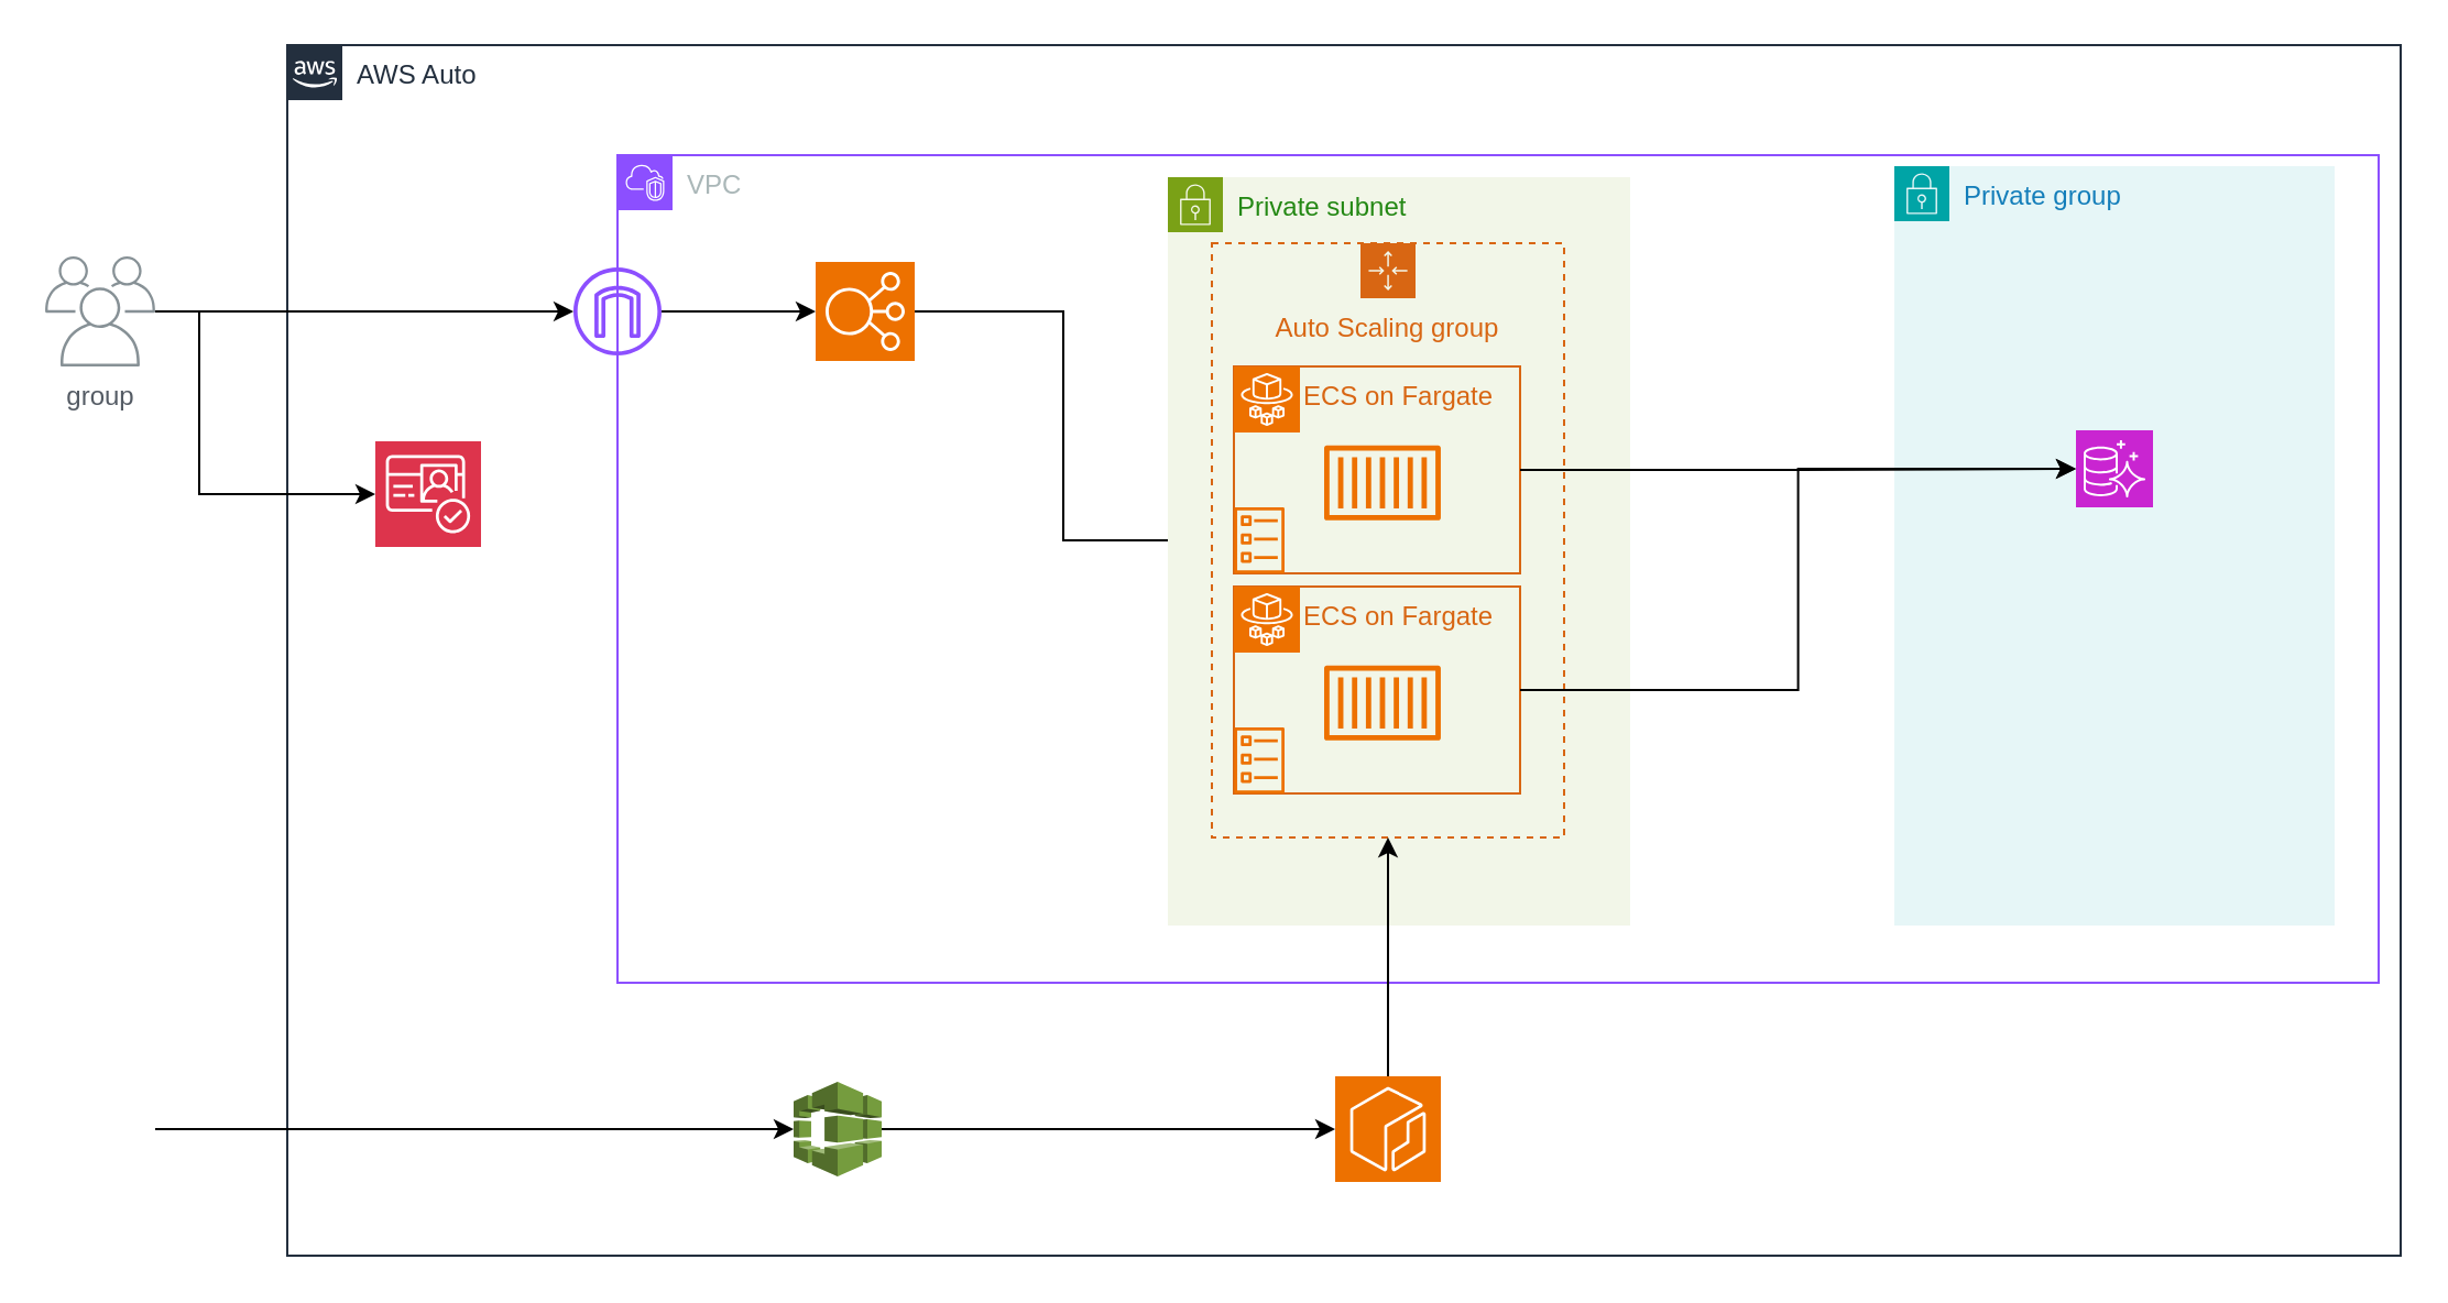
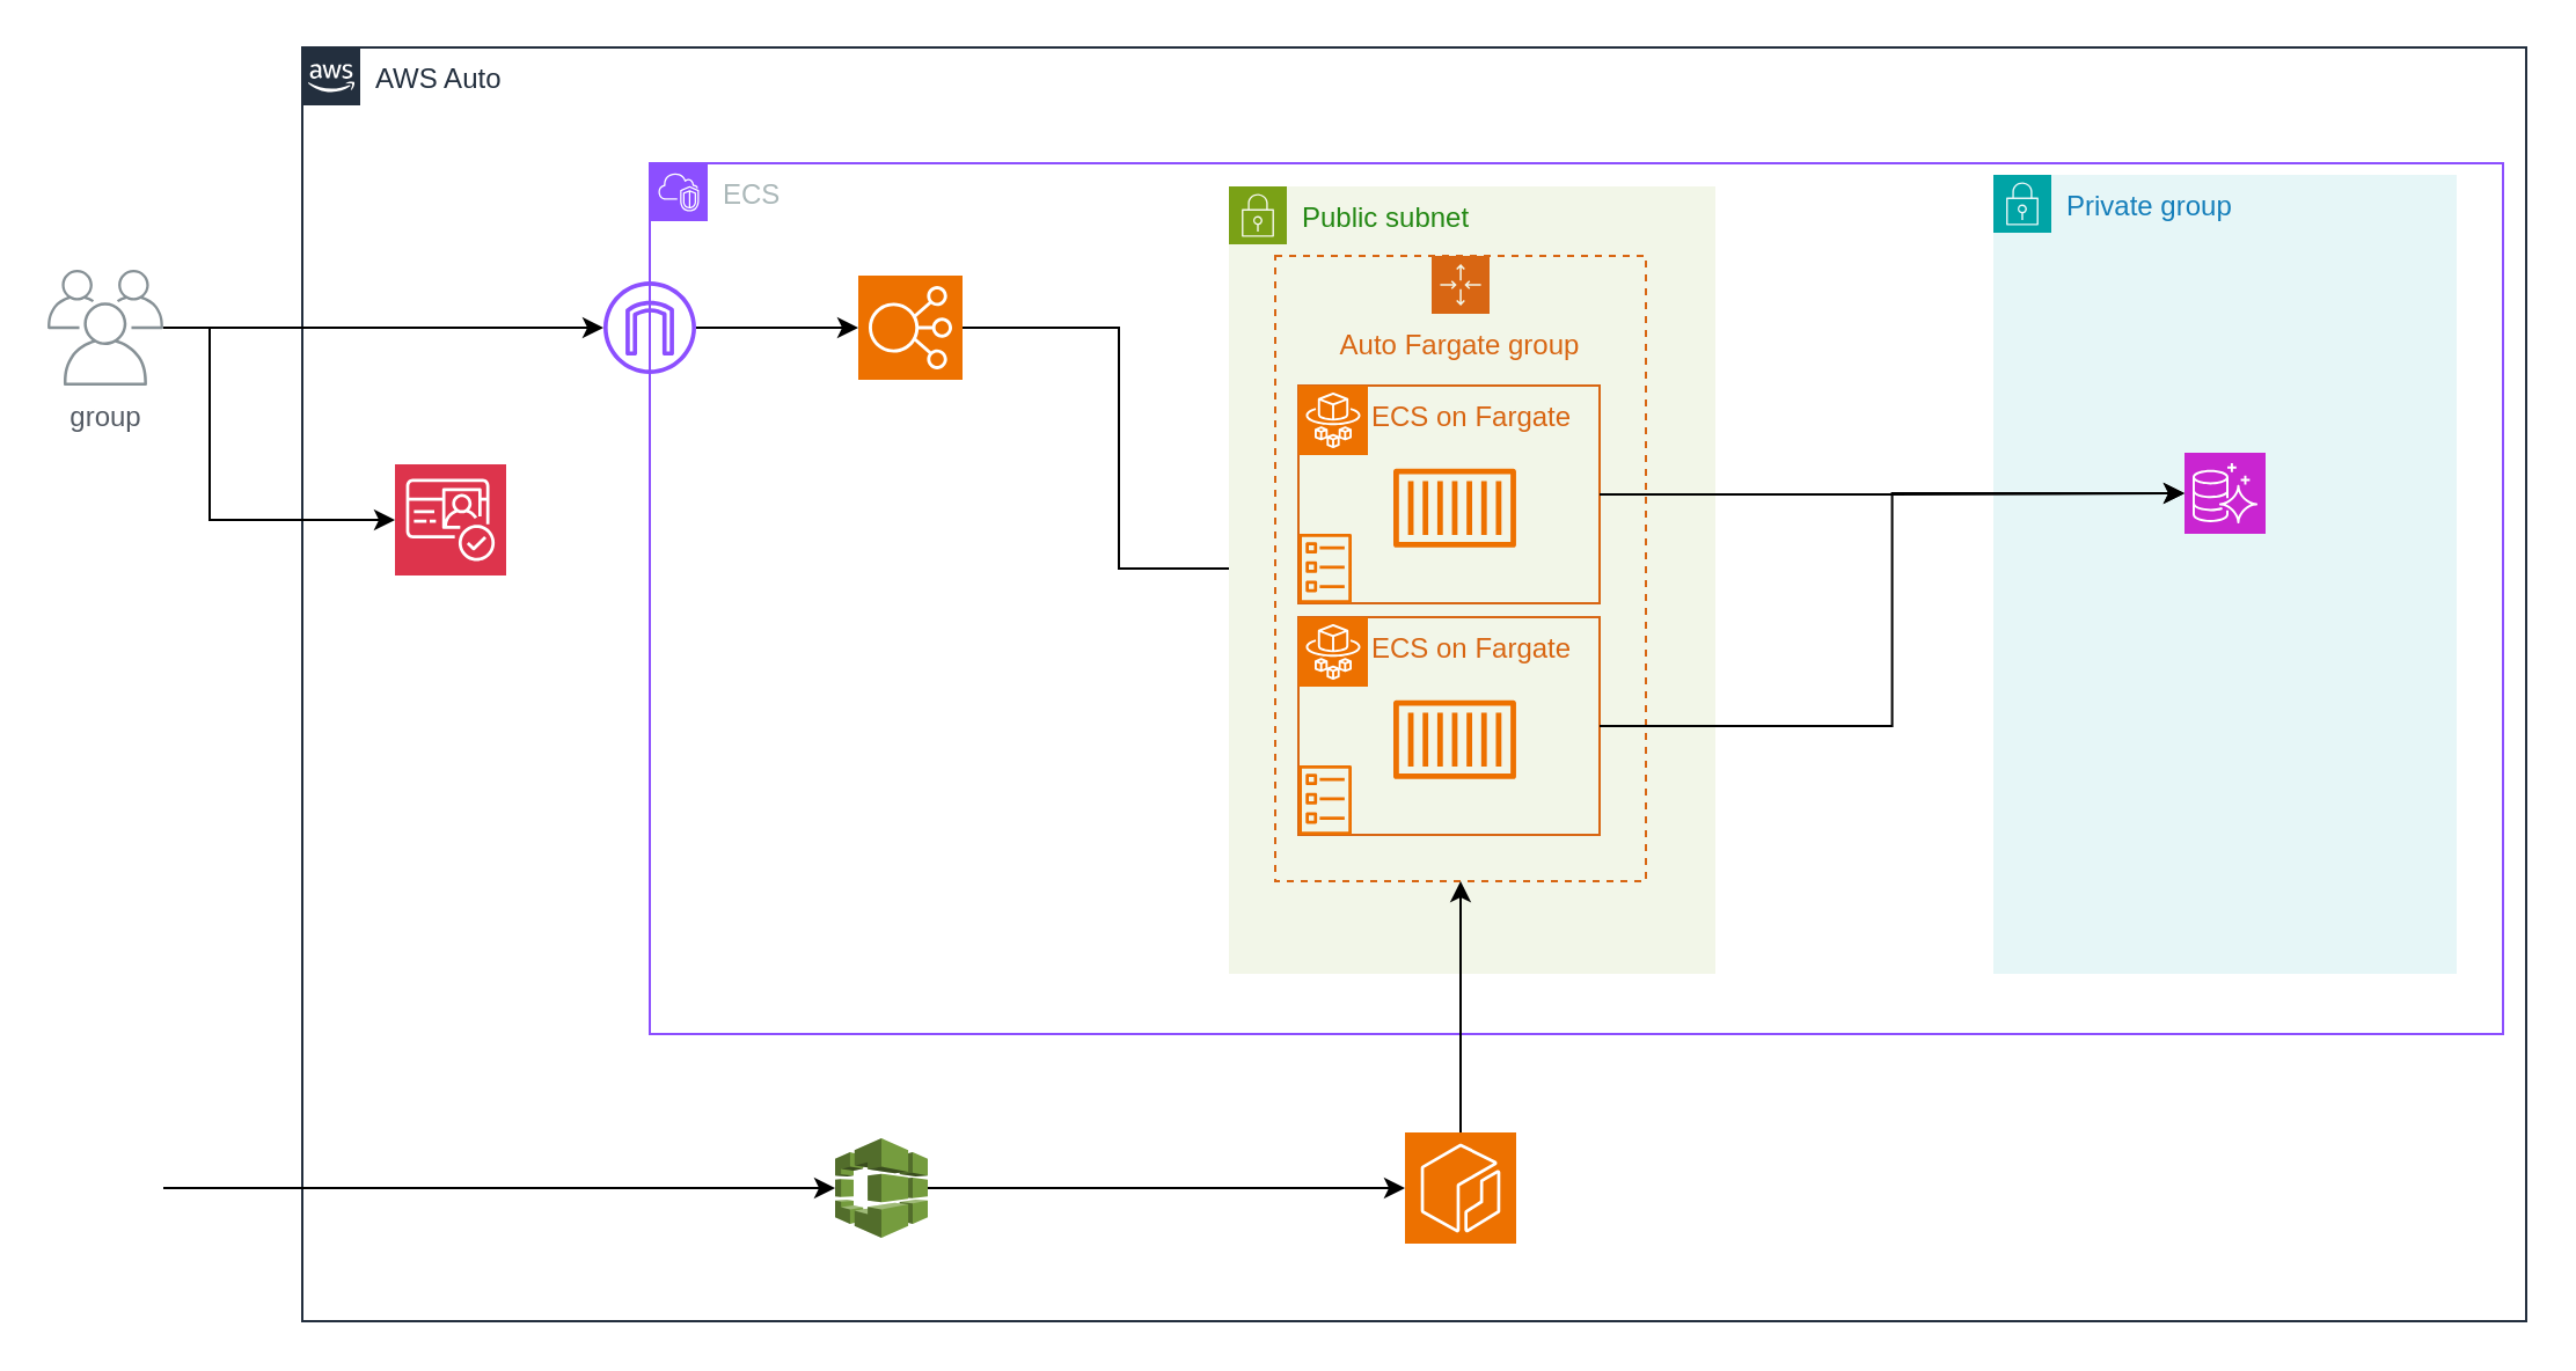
- <mxCell id="3" value="VPC" style="points=[[0,0],[0.25,0],[0.5,0],[0.75,0],[1,0],[1,0.25],[1,0.5],[1,0.75],[1,1],[0.75,1],[0.5,1],[0.25,1],[0,1],[0,0.75],[0,0.5],[0,0.25]];outlineConnect=0;gradientColor=none;html=1;whiteSpace=wrap;fontSize=12;fontStyle=0;container=1;pointerEvents=0;collapsible=0;recursiveResize=0;shape=mxgraph.aws4.group;grIcon=mxgraph.aws4.group_vpc2;strokeColor=#8C4FFF;fillColor=none;verticalAlign=top;align=left;spacingLeft=30;fontColor=#AAB7B8;dashed=0;movable=1;resizable=1;rotatable=1;deletable=1;editable=1;locked=0;connectable=1;" vertex="1" parent="2"><mxGeometry x="150" y="50" width="800" height="376" as="geometry" /></mxCell>
+ <mxCell id="3" value="ECS" style="points=[[0,0],[0.25,0],[0.5,0],[0.75,0],[1,0],[1,0.25],[1,0.5],[1,0.75],[1,1],[0.75,1],[0.5,1],[0.25,1],[0,1],[0,0.75],[0,0.5],[0,0.25]];outlineConnect=0;gradientColor=none;html=1;whiteSpace=wrap;fontSize=12;fontStyle=0;container=1;pointerEvents=0;collapsible=0;recursiveResize=0;shape=mxgraph.aws4.group;grIcon=mxgraph.aws4.group_vpc2;strokeColor=#8C4FFF;fillColor=none;verticalAlign=top;align=left;spacingLeft=30;fontColor=#AAB7B8;dashed=0;movable=1;resizable=1;rotatable=1;deletable=1;editable=1;locked=0;connectable=1;" vertex="1" parent="2"><mxGeometry x="150" y="50" width="800" height="376" as="geometry" /></mxCell>
- <mxCell id="6" value="Private subnet" style="points=[[0,0],[0.25,0],[0.5,0],[0.75,0],[1,0],[1,0.25],[1,0.5],[1,0.75],[1,1],[0.75,1],[0.5,1],[0.25,1],[0,1],[0,0.75],[0,0.5],[0,0.25]];outlineConnect=0;gradientColor=none;html=1;whiteSpace=wrap;fontSize=12;fontStyle=0;container=1;pointerEvents=0;collapsible=0;recursiveResize=0;shape=mxgraph.aws4.group;grIcon=mxgraph.aws4.group_security_group;grStroke=0;strokeColor=#7AA116;fillColor=#F2F6E8;verticalAlign=top;align=left;spacingLeft=30;fontColor=#248814;dashed=0;movable=1;resizable=1;rotatable=1;deletable=1;editable=1;locked=0;connectable=1;" vertex="1" parent="3"><mxGeometry x="250" y="10" width="210" height="340" as="geometry" /></mxCell>
+ <mxCell id="6" value="Public subnet" style="points=[[0,0],[0.25,0],[0.5,0],[0.75,0],[1,0],[1,0.25],[1,0.5],[1,0.75],[1,1],[0.75,1],[0.5,1],[0.25,1],[0,1],[0,0.75],[0,0.5],[0,0.25]];outlineConnect=0;gradientColor=none;html=1;whiteSpace=wrap;fontSize=12;fontStyle=0;container=1;pointerEvents=0;collapsible=0;recursiveResize=0;shape=mxgraph.aws4.group;grIcon=mxgraph.aws4.group_security_group;grStroke=0;strokeColor=#7AA116;fillColor=#F2F6E8;verticalAlign=top;align=left;spacingLeft=30;fontColor=#248814;dashed=0;movable=1;resizable=1;rotatable=1;deletable=1;editable=1;locked=0;connectable=1;" vertex="1" parent="3"><mxGeometry x="250" y="10" width="210" height="340" as="geometry" /></mxCell>
- <mxCell id="13" value="Auto Scaling group" style="points=[[0,0],[0.25,0],[0.5,0],[0.75,0],[1,0],[1,0.25],[1,0.5],[1,0.75],[1,1],[0.75,1],[0.5,1],[0.25,1],[0,1],[0,0.75],[0,0.5],[0,0.25]];outlineConnect=0;gradientColor=none;html=1;whiteSpace=wrap;fontSize=12;fontStyle=0;container=1;pointerEvents=0;collapsible=0;recursiveResize=0;shape=mxgraph.aws4.groupCenter;grIcon=mxgraph.aws4.group_auto_scaling_group;grStroke=1;strokeColor=#D86613;fillColor=none;verticalAlign=top;align=center;fontColor=#D86613;dashed=1;spacingTop=25;" vertex="1" parent="6"><mxGeometry x="20" y="30" width="160" height="270" as="geometry" /></mxCell>
+ <mxCell id="13" value="Auto Fargate group" style="points=[[0,0],[0.25,0],[0.5,0],[0.75,0],[1,0],[1,0.25],[1,0.5],[1,0.75],[1,1],[0.75,1],[0.5,1],[0.25,1],[0,1],[0,0.75],[0,0.5],[0,0.25]];outlineConnect=0;gradientColor=none;html=1;whiteSpace=wrap;fontSize=12;fontStyle=0;container=1;pointerEvents=0;collapsible=0;recursiveResize=0;shape=mxgraph.aws4.groupCenter;grIcon=mxgraph.aws4.group_auto_scaling_group;grStroke=1;strokeColor=#D86613;fillColor=none;verticalAlign=top;align=center;fontColor=#D86613;dashed=1;spacingTop=25;" vertex="1" parent="6"><mxGeometry x="20" y="30" width="160" height="270" as="geometry" /></mxCell>
